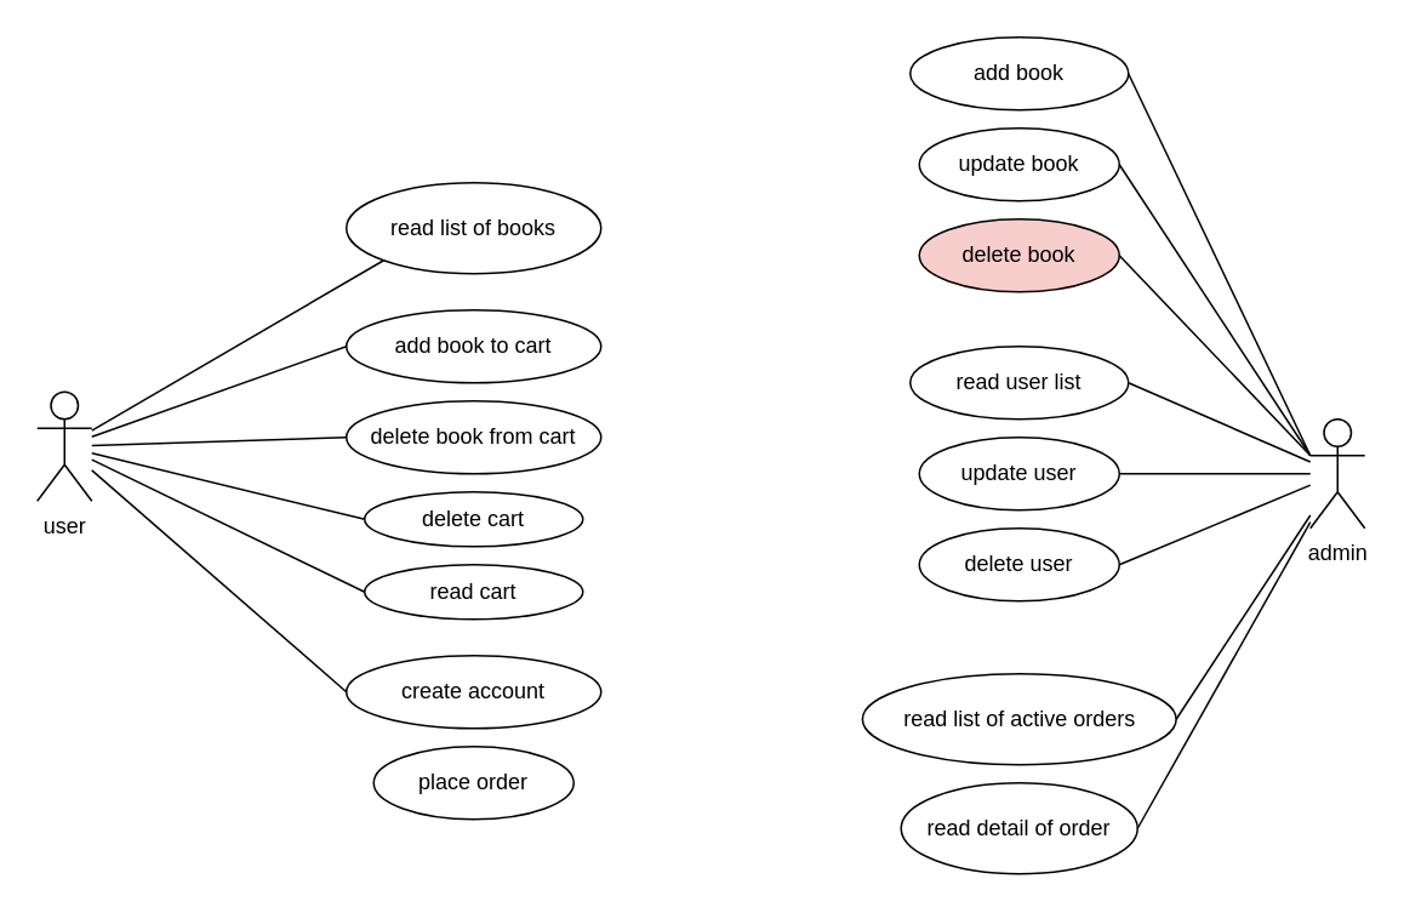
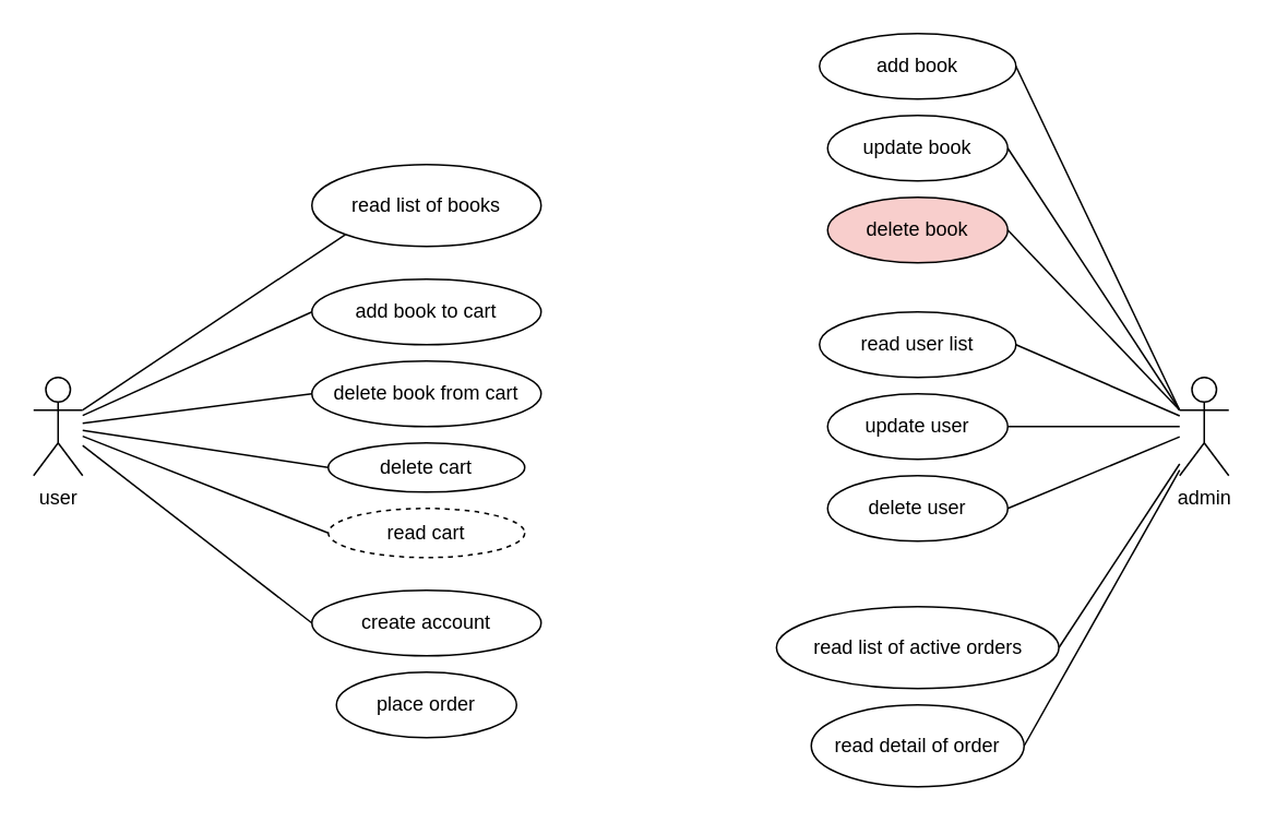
- <mxCell id="2" value="user" style="shape=umlActor;verticalLabelPosition=bottom;verticalAlign=top;html=1;outlineConnect=0;" parent="1" vertex="1"><mxGeometry x="20" y="215" width="30" height="60" as="geometry" /></mxCell>
+ <mxCell id="2" value="user" style="shape=umlActor;verticalLabelPosition=bottom;verticalAlign=top;html=1;outlineConnect=0;" parent="1" vertex="1"><mxGeometry x="20" y="230" width="30" height="60" as="geometry" /></mxCell>
- <mxCell id="6" value="read cart" style="ellipse;whiteSpace=wrap;html=1;" parent="1" vertex="1"><mxGeometry x="200" y="310" width="120" height="30" as="geometry" /></mxCell>
+ <mxCell id="6" value="read cart" style="ellipse;whiteSpace=wrap;html=1;dashed=1;" parent="1" vertex="1"><mxGeometry x="200" y="310" width="120" height="30" as="geometry" /></mxCell>
